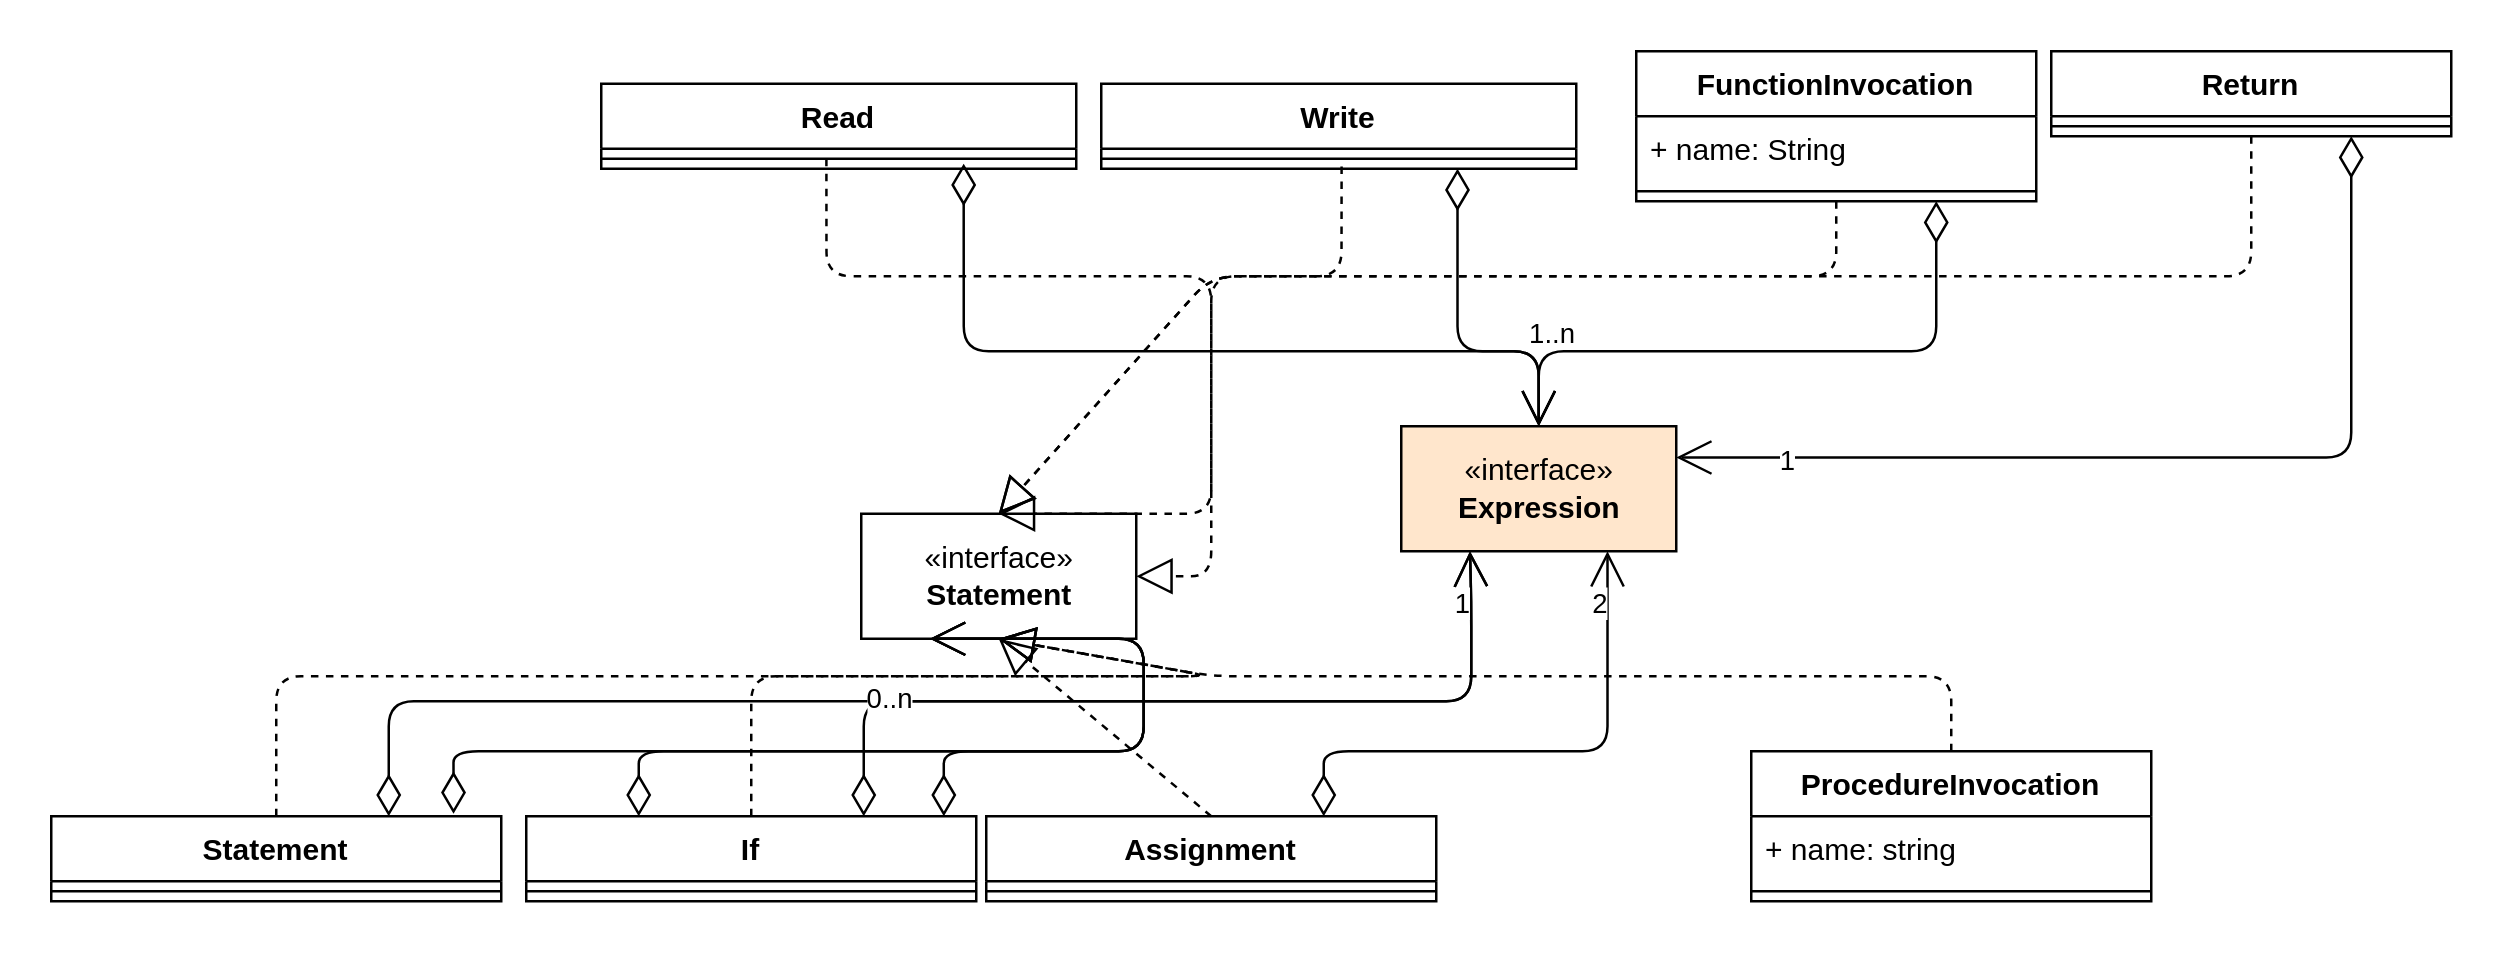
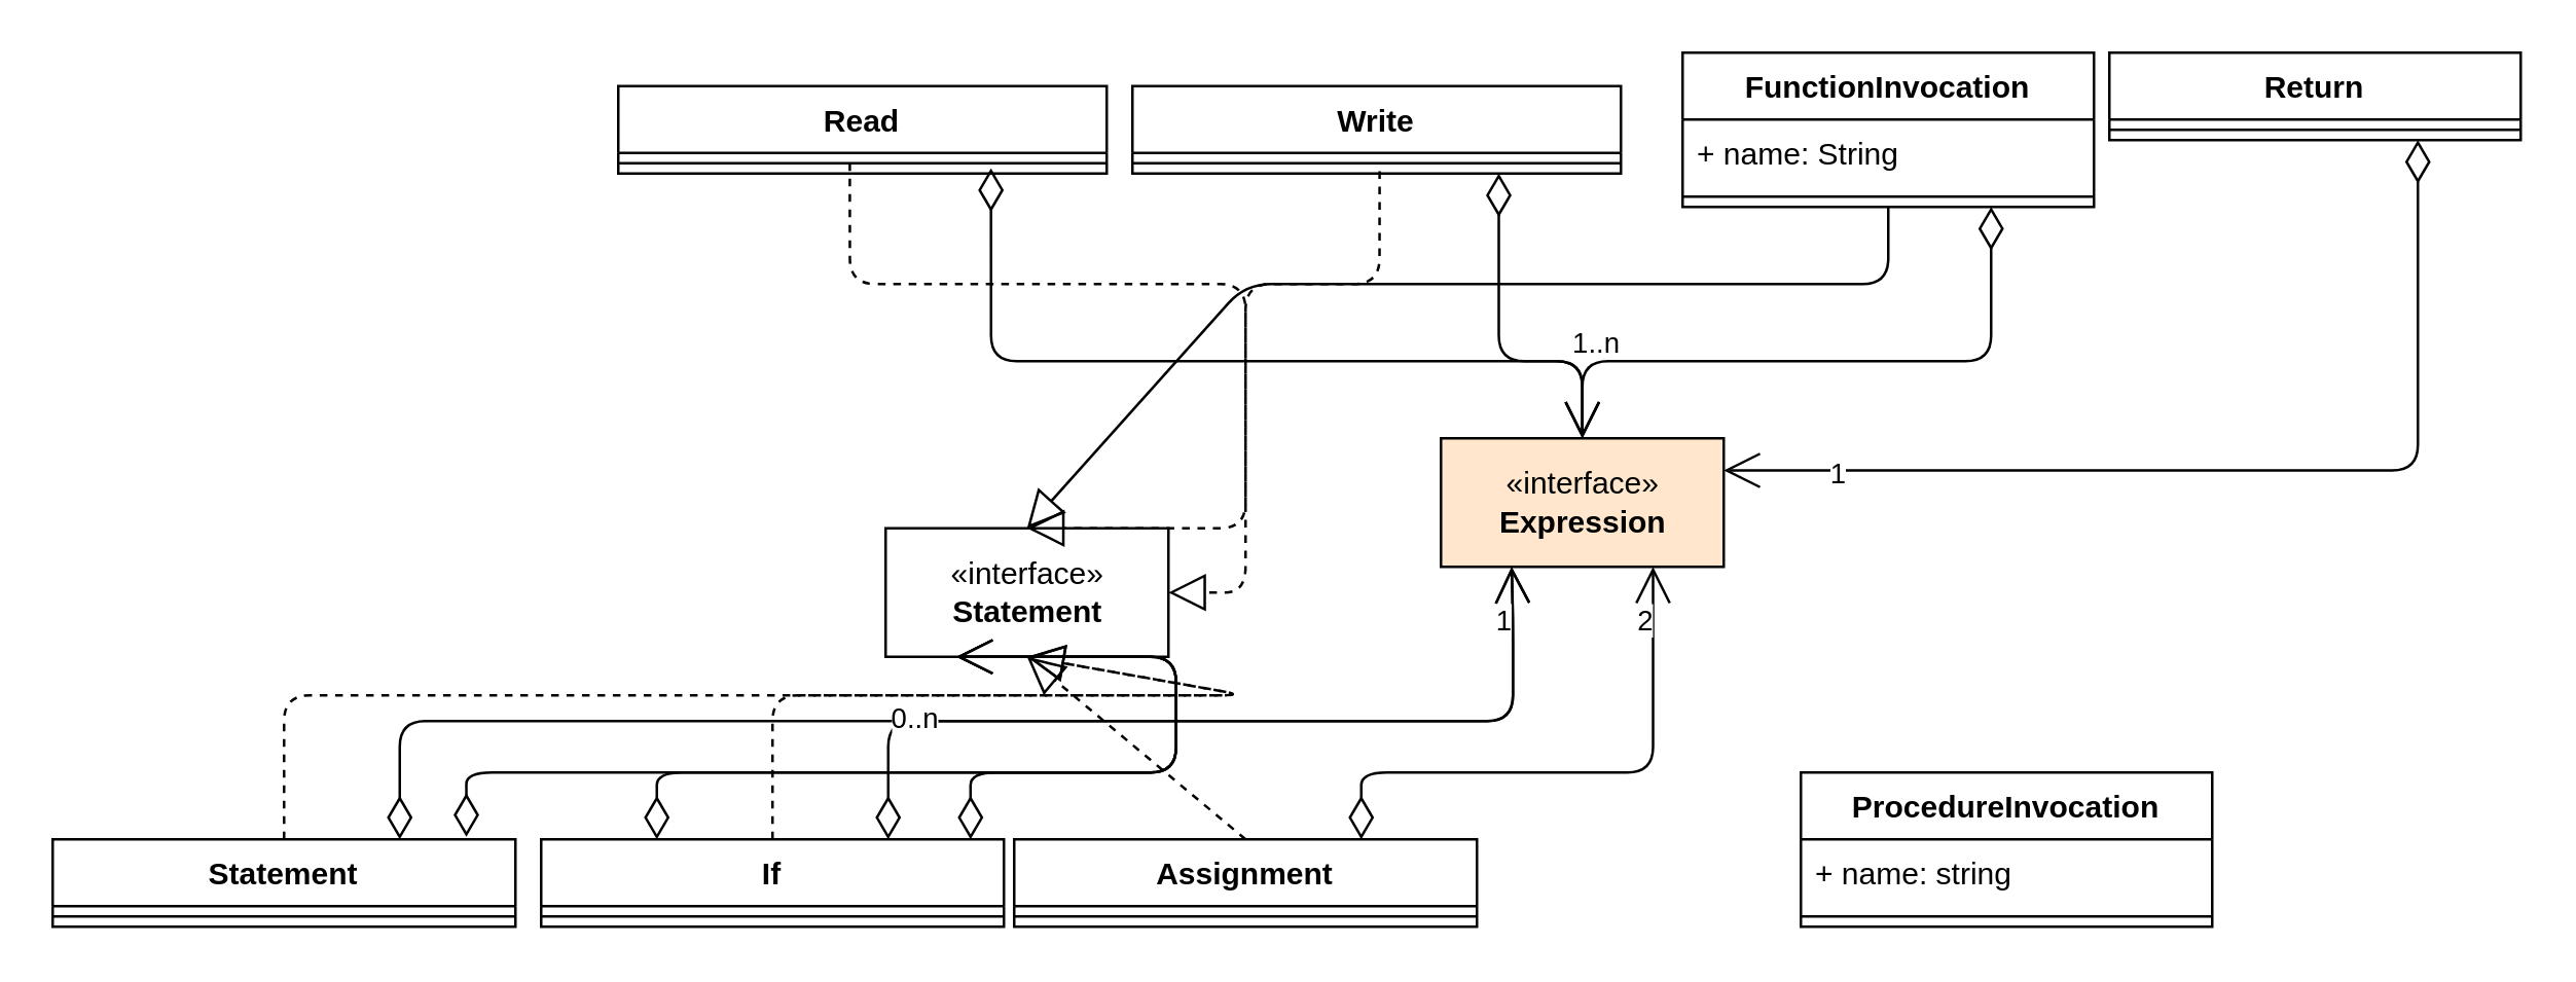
- <mxCell id="28" value="" style="endArrow=block;dashed=1;endFill=0;endSize=12;html=1;rounded=1;entryX=0.5;entryY=0;entryDx=0;entryDy=0;exitX=0.5;exitY=1;exitDx=0;exitDy=0;" parent="1" source="25" target="5" edge="1"><mxGeometry width="160" relative="1" as="geometry"><mxPoint x="265" y="104" as="sourcePoint" /><mxPoint x="494" y="180" as="targetPoint" /><Array as="points"><mxPoint x="734" y="110" /><mxPoint x="484" y="110" /></Array></mxGeometry></mxCell>
+ <mxCell id="28" value="" style="endArrow=block;dashed=0;endFill=0;endSize=12;html=1;rounded=1;entryX=0.5;entryY=0;entryDx=0;entryDy=0;exitX=0.5;exitY=1;exitDx=0;exitDy=0;" parent="1" source="25" target="5" edge="1"><mxGeometry width="160" relative="1" as="geometry"><mxPoint x="265" y="104" as="sourcePoint" /><mxPoint x="494" y="180" as="targetPoint" /><Array as="points"><mxPoint x="734" y="110" /><mxPoint x="484" y="110" /></Array></mxGeometry></mxCell>
- <mxCell id="34" value="" style="endArrow=block;dashed=1;endFill=0;endSize=12;html=1;rounded=1;exitX=0.5;exitY=1;exitDx=0;exitDy=0;entryX=0.5;entryY=0;entryDx=0;entryDy=0;" parent="1" source="30" target="5" edge="1"><mxGeometry width="160" relative="1" as="geometry"><mxPoint x="744" y="90" as="sourcePoint" /><mxPoint x="480" y="170" as="targetPoint" /><Array as="points"><mxPoint x="900" y="110" /><mxPoint x="484" y="110" /></Array></mxGeometry></mxCell>
- <mxCell id="38" value="" style="endArrow=block;dashed=1;endFill=0;endSize=12;html=1;rounded=1;entryX=0.5;entryY=1;entryDx=0;entryDy=0;exitX=0.5;exitY=0;exitDx=0;exitDy=0;" parent="1" source="35" target="5" edge="1"><mxGeometry x="0.047" y="62" width="160" relative="1" as="geometry"><mxPoint x="120" y="310" as="sourcePoint" /><mxPoint x="494" y="230" as="targetPoint" /><Array as="points"><mxPoint x="780" y="270" /><mxPoint x="484" y="270" /></Array><mxPoint y="1" as="offset" /></mxGeometry></mxCell>
